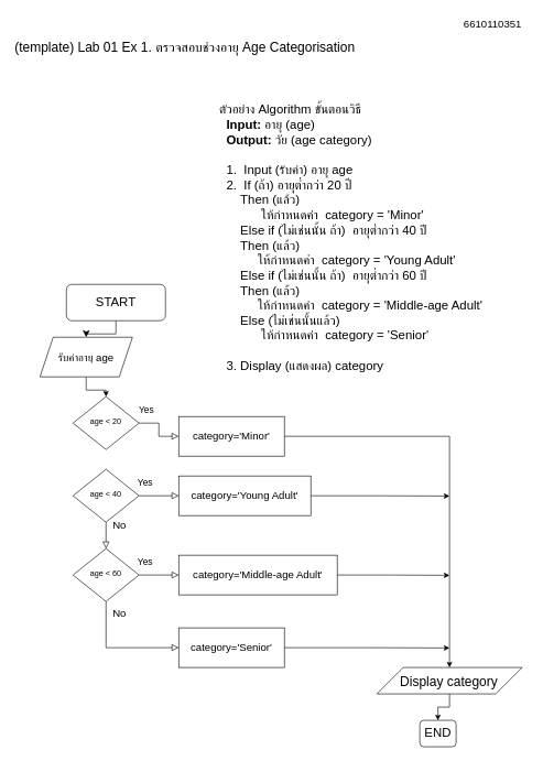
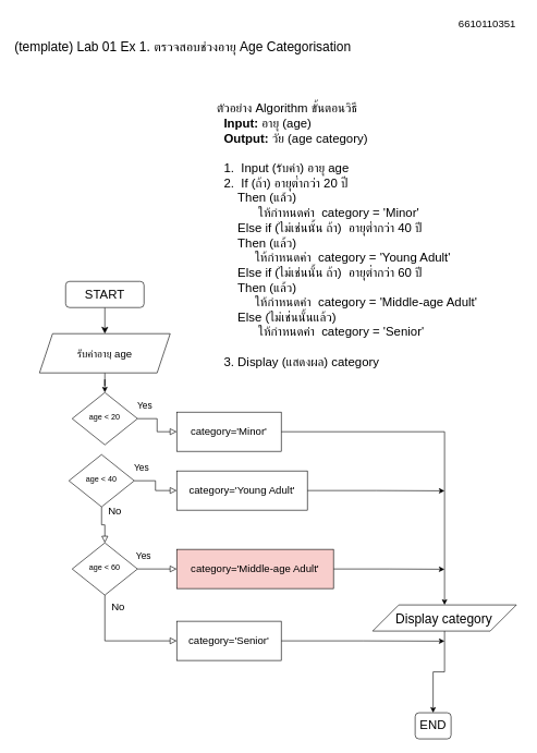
- <mxCell id="3" value="START" style="rounded=1;whiteSpace=wrap;html=1;fontSize=19;glass=0;strokeWidth=1;shadow=0;" vertex="1" parent="1"><mxGeometry x="100" y="430" width="150" height="55" as="geometry" /></mxCell>
+ <mxCell id="3" value="START" style="rounded=1;whiteSpace=wrap;html=1;fontSize=19;glass=0;strokeWidth=1;shadow=0;" vertex="1" parent="1"><mxGeometry x="100" y="430" width="120" height="40" as="geometry" /></mxCell>
- <mxCell id="13" value="รับค่าอายุ age" style="shape=parallelogram;perimeter=parallelogramPerimeter;whiteSpace=wrap;html=1;fixedSize=1;fontSize=16;align=center;" vertex="1" parent="1"><mxGeometry x="60" y="510" width="140" height="60" as="geometry" /></mxCell>
+ <mxCell id="13" value="รับค่าอายุ age" style="shape=parallelogram;perimeter=parallelogramPerimeter;whiteSpace=wrap;html=1;fixedSize=1;fontSize=16;align=center;" vertex="1" parent="1"><mxGeometry x="60" y="510" width="200" height="60" as="geometry" /></mxCell>
- <mxCell id="8" value="age &amp;lt; 40" style="rhombus;whiteSpace=wrap;html=1;shadow=0;fontFamily=Helvetica;fontSize=12;align=center;strokeWidth=1;spacing=6;spacingTop=-4;" vertex="1" parent="1"><mxGeometry x="110" y="710" width="100" height="80" as="geometry" /></mxCell>
+ <mxCell id="8" value="age &amp;lt; 40" style="rhombus;whiteSpace=wrap;html=1;shadow=0;fontFamily=Helvetica;fontSize=12;align=center;strokeWidth=1;spacing=6;spacingTop=-4;" vertex="1" parent="1"><mxGeometry x="105" y="695" width="100" height="80" as="geometry" /></mxCell>
- <mxCell id="20" value="category='Middle-age Adult'" style="rounded=0;whiteSpace=wrap;html=1;fontSize=16;align=center;" vertex="1" parent="1"><mxGeometry x="270" y="840" width="240" height="60" as="geometry" /></mxCell>
+ <mxCell id="20" value="category='Middle-age Adult'" style="rounded=0;whiteSpace=wrap;html=1;fontSize=16;align=center;fillColor=#f8cecc;" vertex="1" parent="1"><mxGeometry x="270" y="840" width="240" height="60" as="geometry" /></mxCell>
- <mxCell id="26" value="&amp;nbsp; &amp;nbsp; &amp;nbsp;&lt;font style=&quot;font-size: 20px&quot;&gt;&amp;nbsp; Display category&lt;/font&gt;" style="shape=parallelogram;perimeter=parallelogramPerimeter;whiteSpace=wrap;html=1;fixedSize=1;fontSize=16;align=left;size=40;" vertex="1" parent="1"><mxGeometry x="570" y="1010" width="220" height="40" as="geometry" /></mxCell>
+ <mxCell id="26" value="&amp;nbsp; &amp;nbsp; &amp;nbsp;&lt;font style=&quot;font-size: 20px&quot;&gt;&amp;nbsp; Display category&lt;/font&gt;" style="shape=parallelogram;perimeter=parallelogramPerimeter;whiteSpace=wrap;html=1;fixedSize=1;fontSize=16;align=left;size=40;" vertex="1" parent="1"><mxGeometry x="570" y="925" width="220" height="40" as="geometry" /></mxCell>
